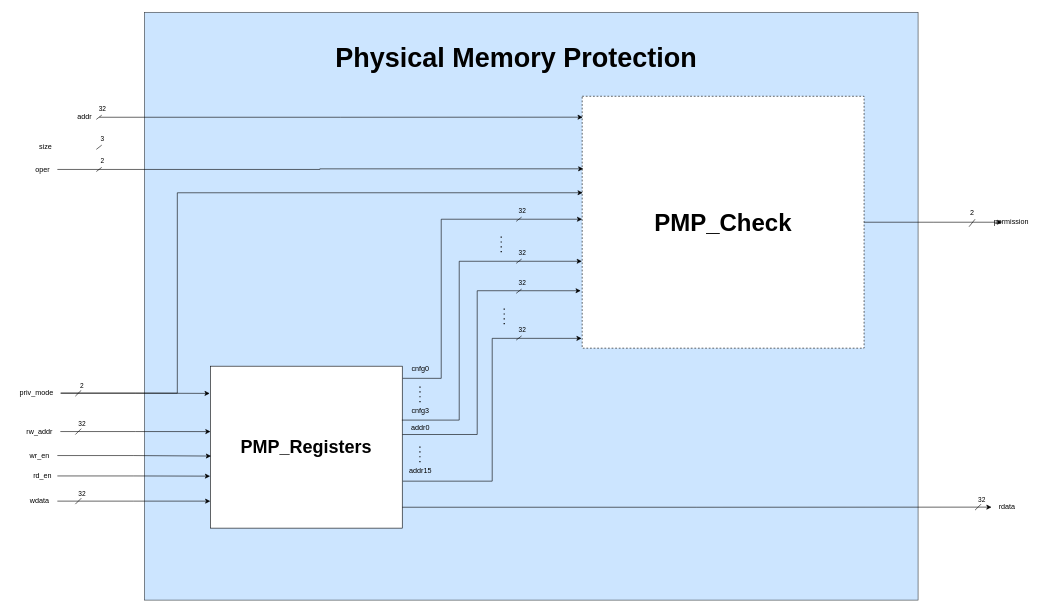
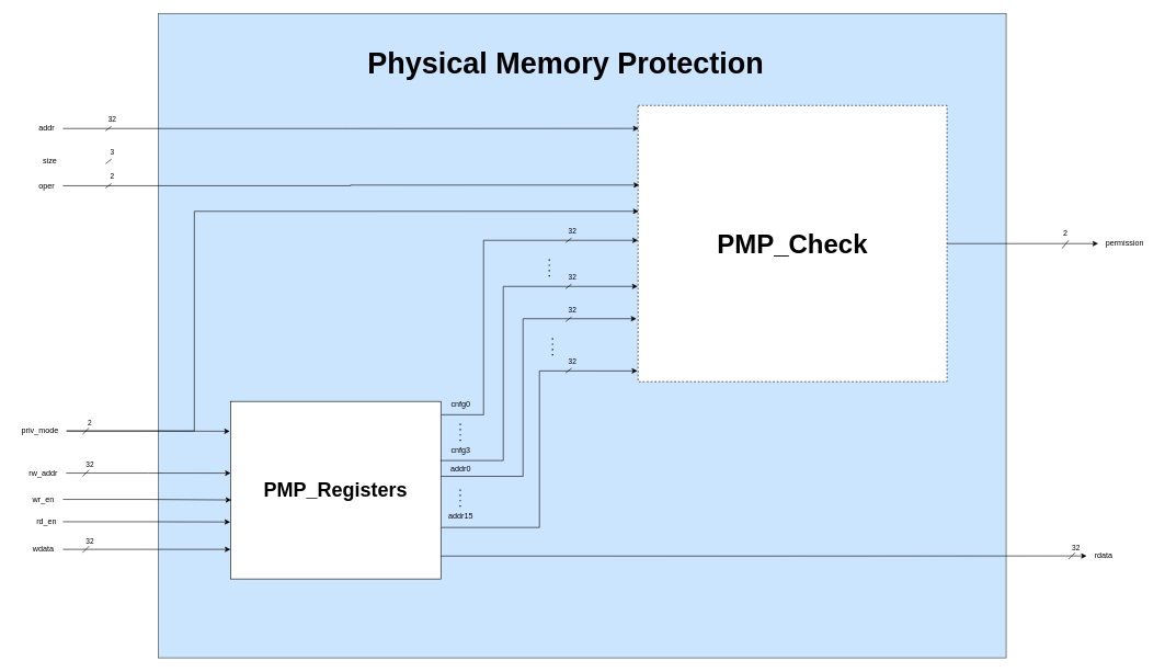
- <mxCell id="51" value="addr" style="text;html=1;align=center;verticalAlign=middle;resizable=0;points=[];autosize=1;strokeColor=none;fillColor=none;" vertex="1" parent="3"><mxGeometry x="95" y="20" width="50" height="30" as="geometry" /></mxCell>
+ <mxCell id="51" value="addr" style="text;html=1;align=center;verticalAlign=middle;resizable=0;points=[];autosize=1;strokeColor=none;fillColor=none;" vertex="1" parent="3"><mxGeometry x="25" y="20" width="50" height="30" as="geometry" /></mxCell>
- <mxCell id="10" value="permission" style="text;html=1;align=center;verticalAlign=middle;resizable=0;points=[];autosize=1;strokeColor=none;fillColor=none;" vertex="1" parent="4"><mxGeometry x="930" y="195" width="80" height="30" as="geometry" /></mxCell>
+ <mxCell id="10" value="permission" style="text;html=1;align=center;verticalAlign=middle;resizable=0;points=[];autosize=1;strokeColor=none;fillColor=none;" vertex="1" parent="4"><mxGeometry x="955" y="195" width="80" height="30" as="geometry" /></mxCell>
